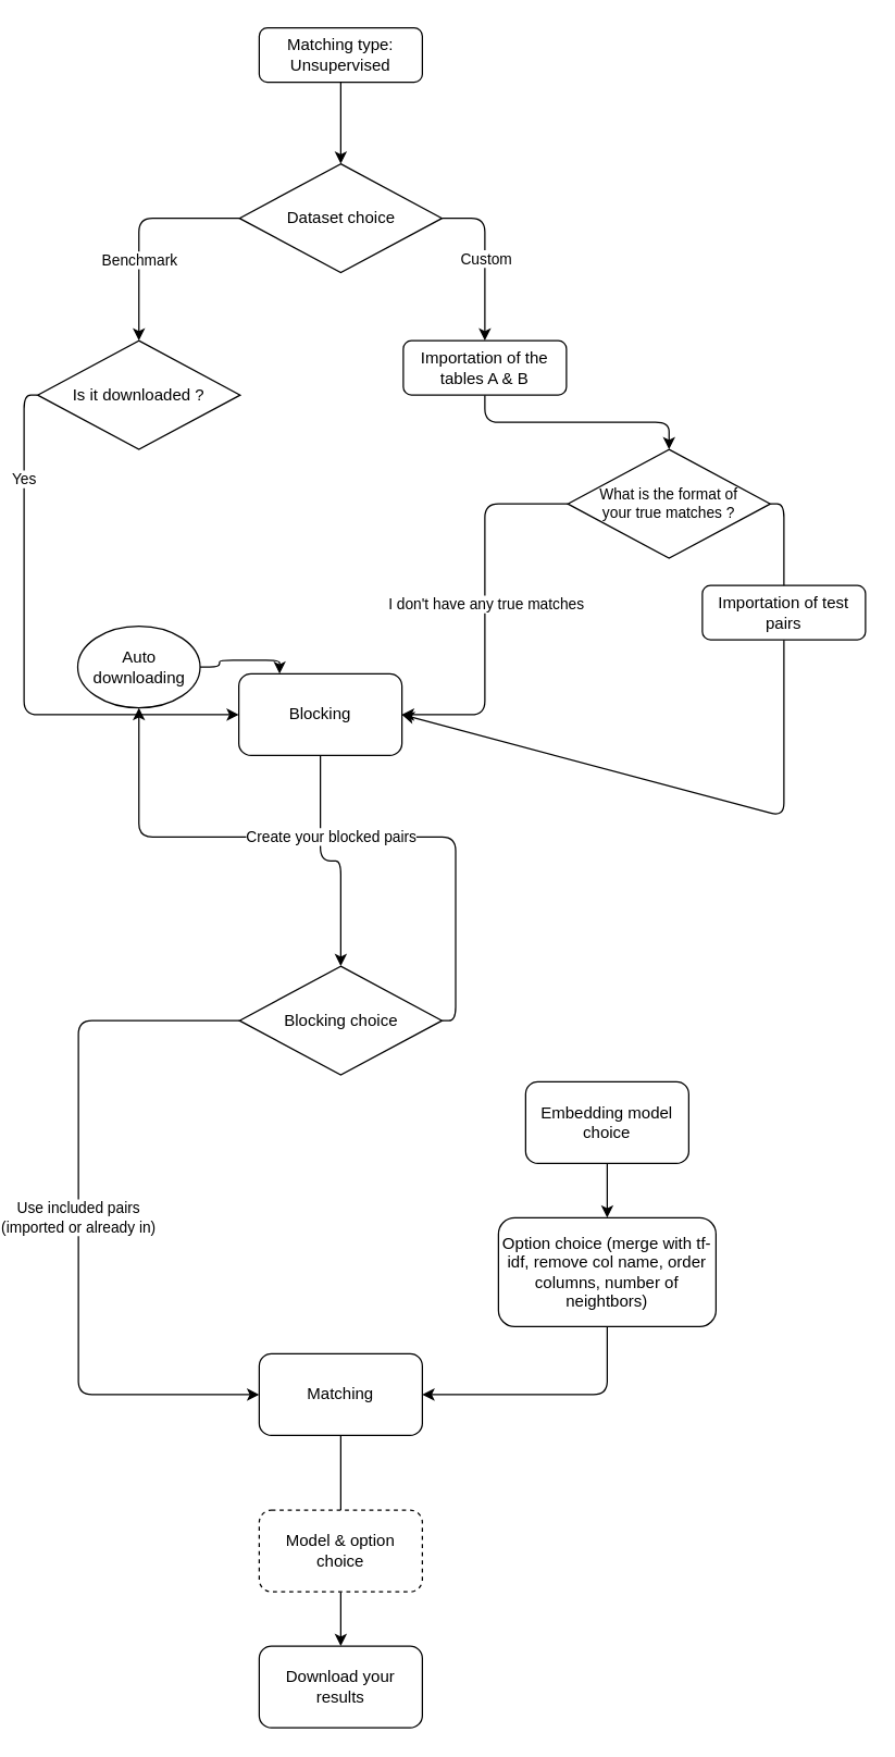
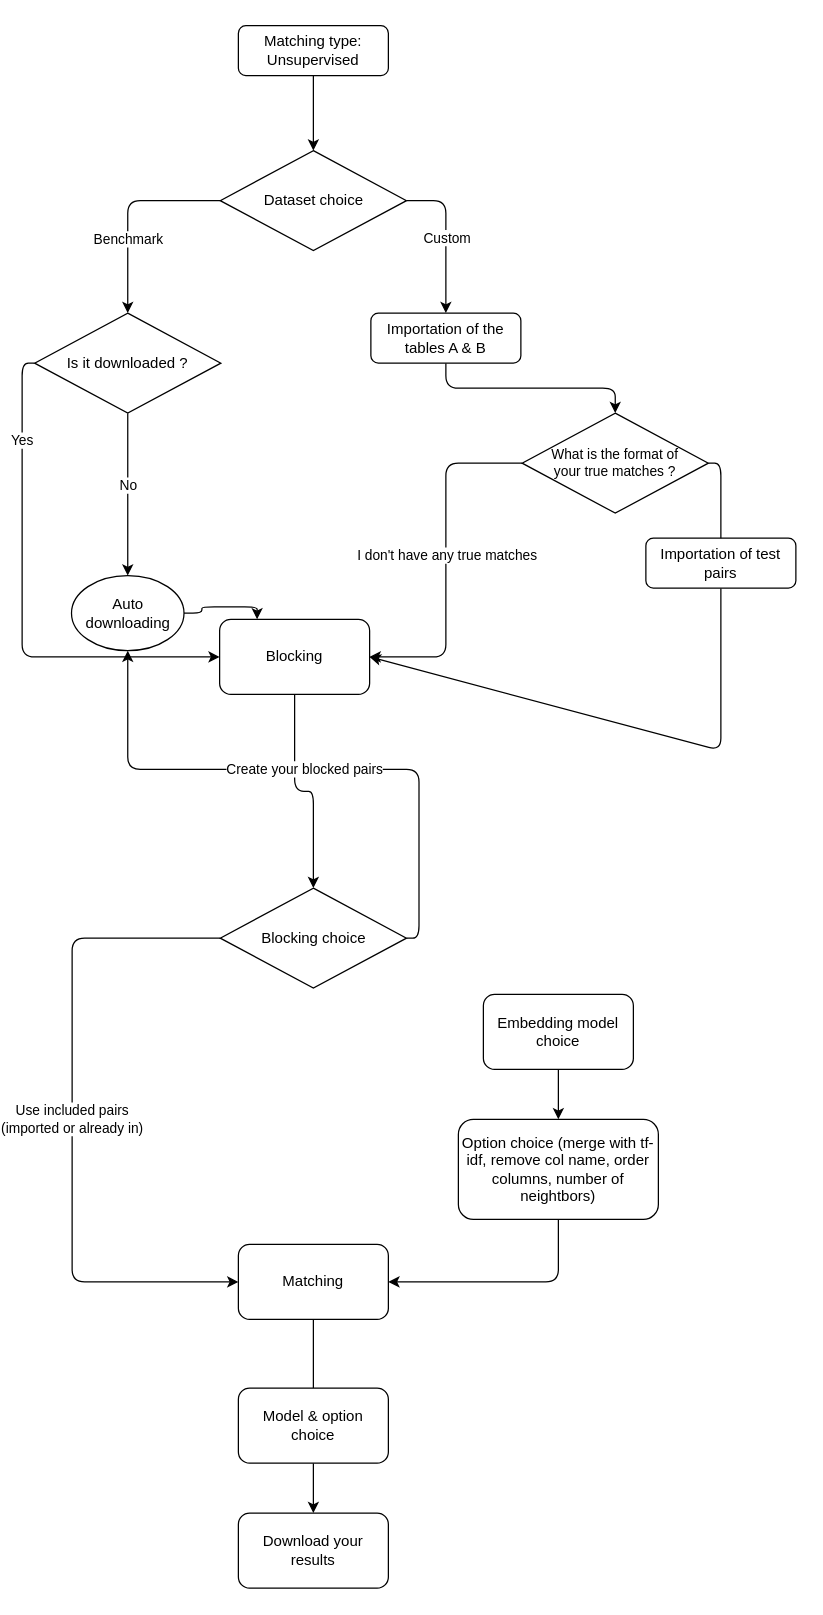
+ <mxCell id="6" value="No" style="edgeStyle=orthogonalEdgeStyle;html=1;exitX=0.5;exitY=1;exitDx=0;exitDy=0;entryX=0.5;entryY=0;entryDx=0;entryDy=0;" parent="1" source="27" target="8" edge="1"><mxGeometry x="-0.111" relative="1" as="geometry"><mxPoint x="139" y="370" as="targetPoint" /><mxPoint as="offset" /></mxGeometry></mxCell>
- <mxCell id="23" value="Model &amp;amp; option choice" style="rounded=1;whiteSpace=wrap;html=1;dashed=1;" parent="1" vertex="1"><mxGeometry x="183" y="1110" width="120" height="60" as="geometry" /></mxCell>
+ <mxCell id="23" value="Model &amp;amp; option choice" style="rounded=1;whiteSpace=wrap;html=1;" parent="1" vertex="1"><mxGeometry x="183" y="1110" width="120" height="60" as="geometry" /></mxCell>
